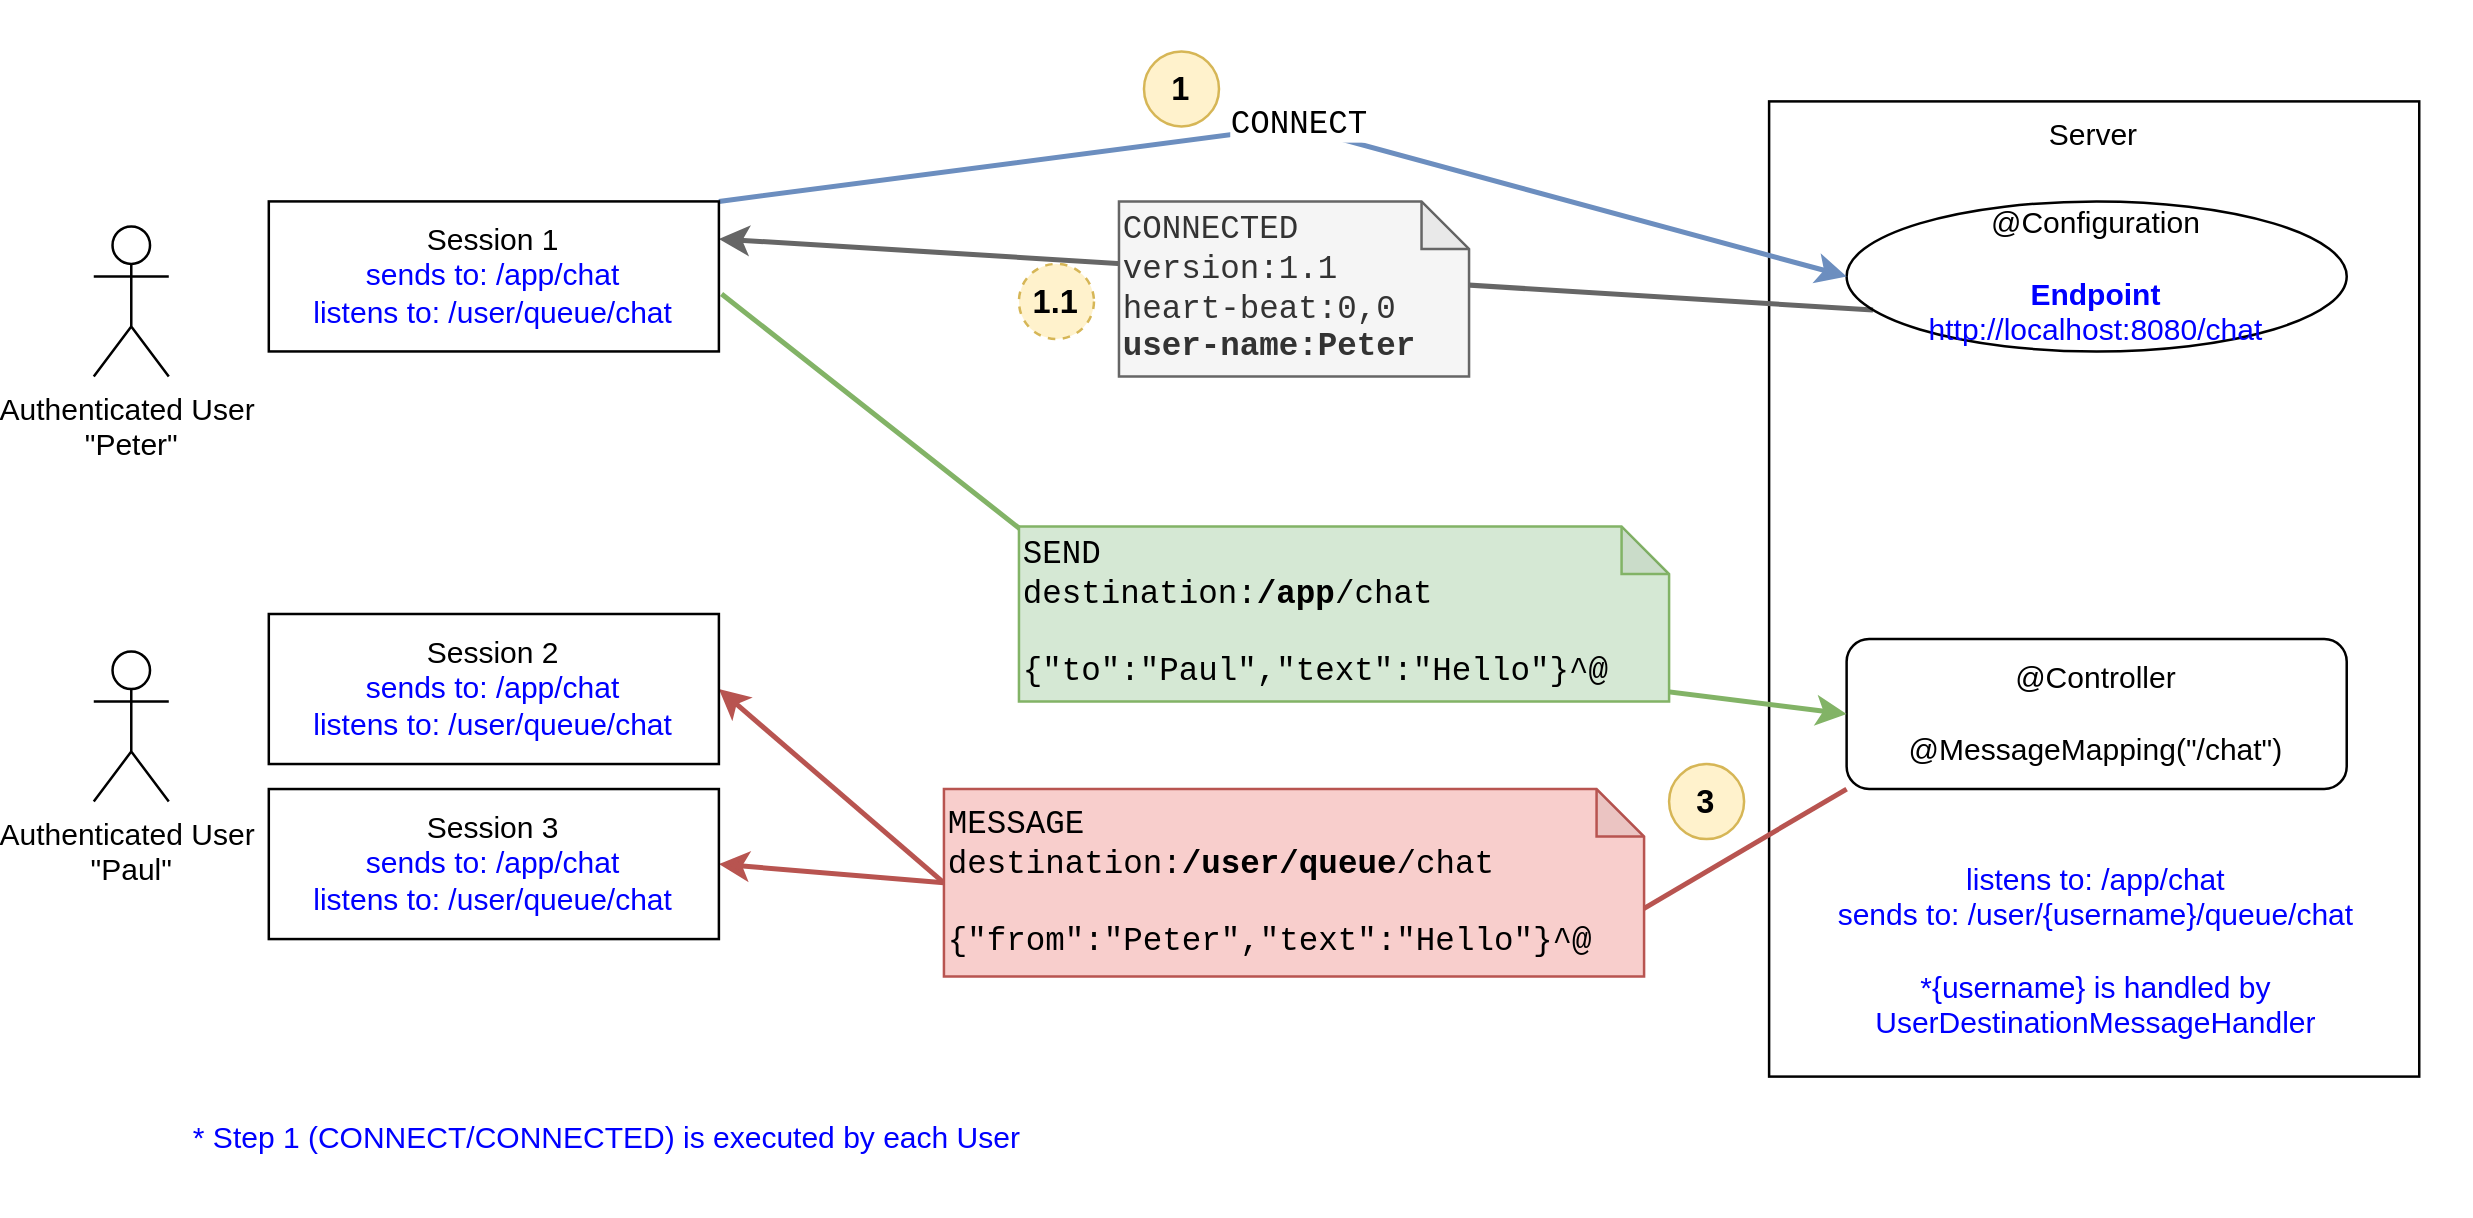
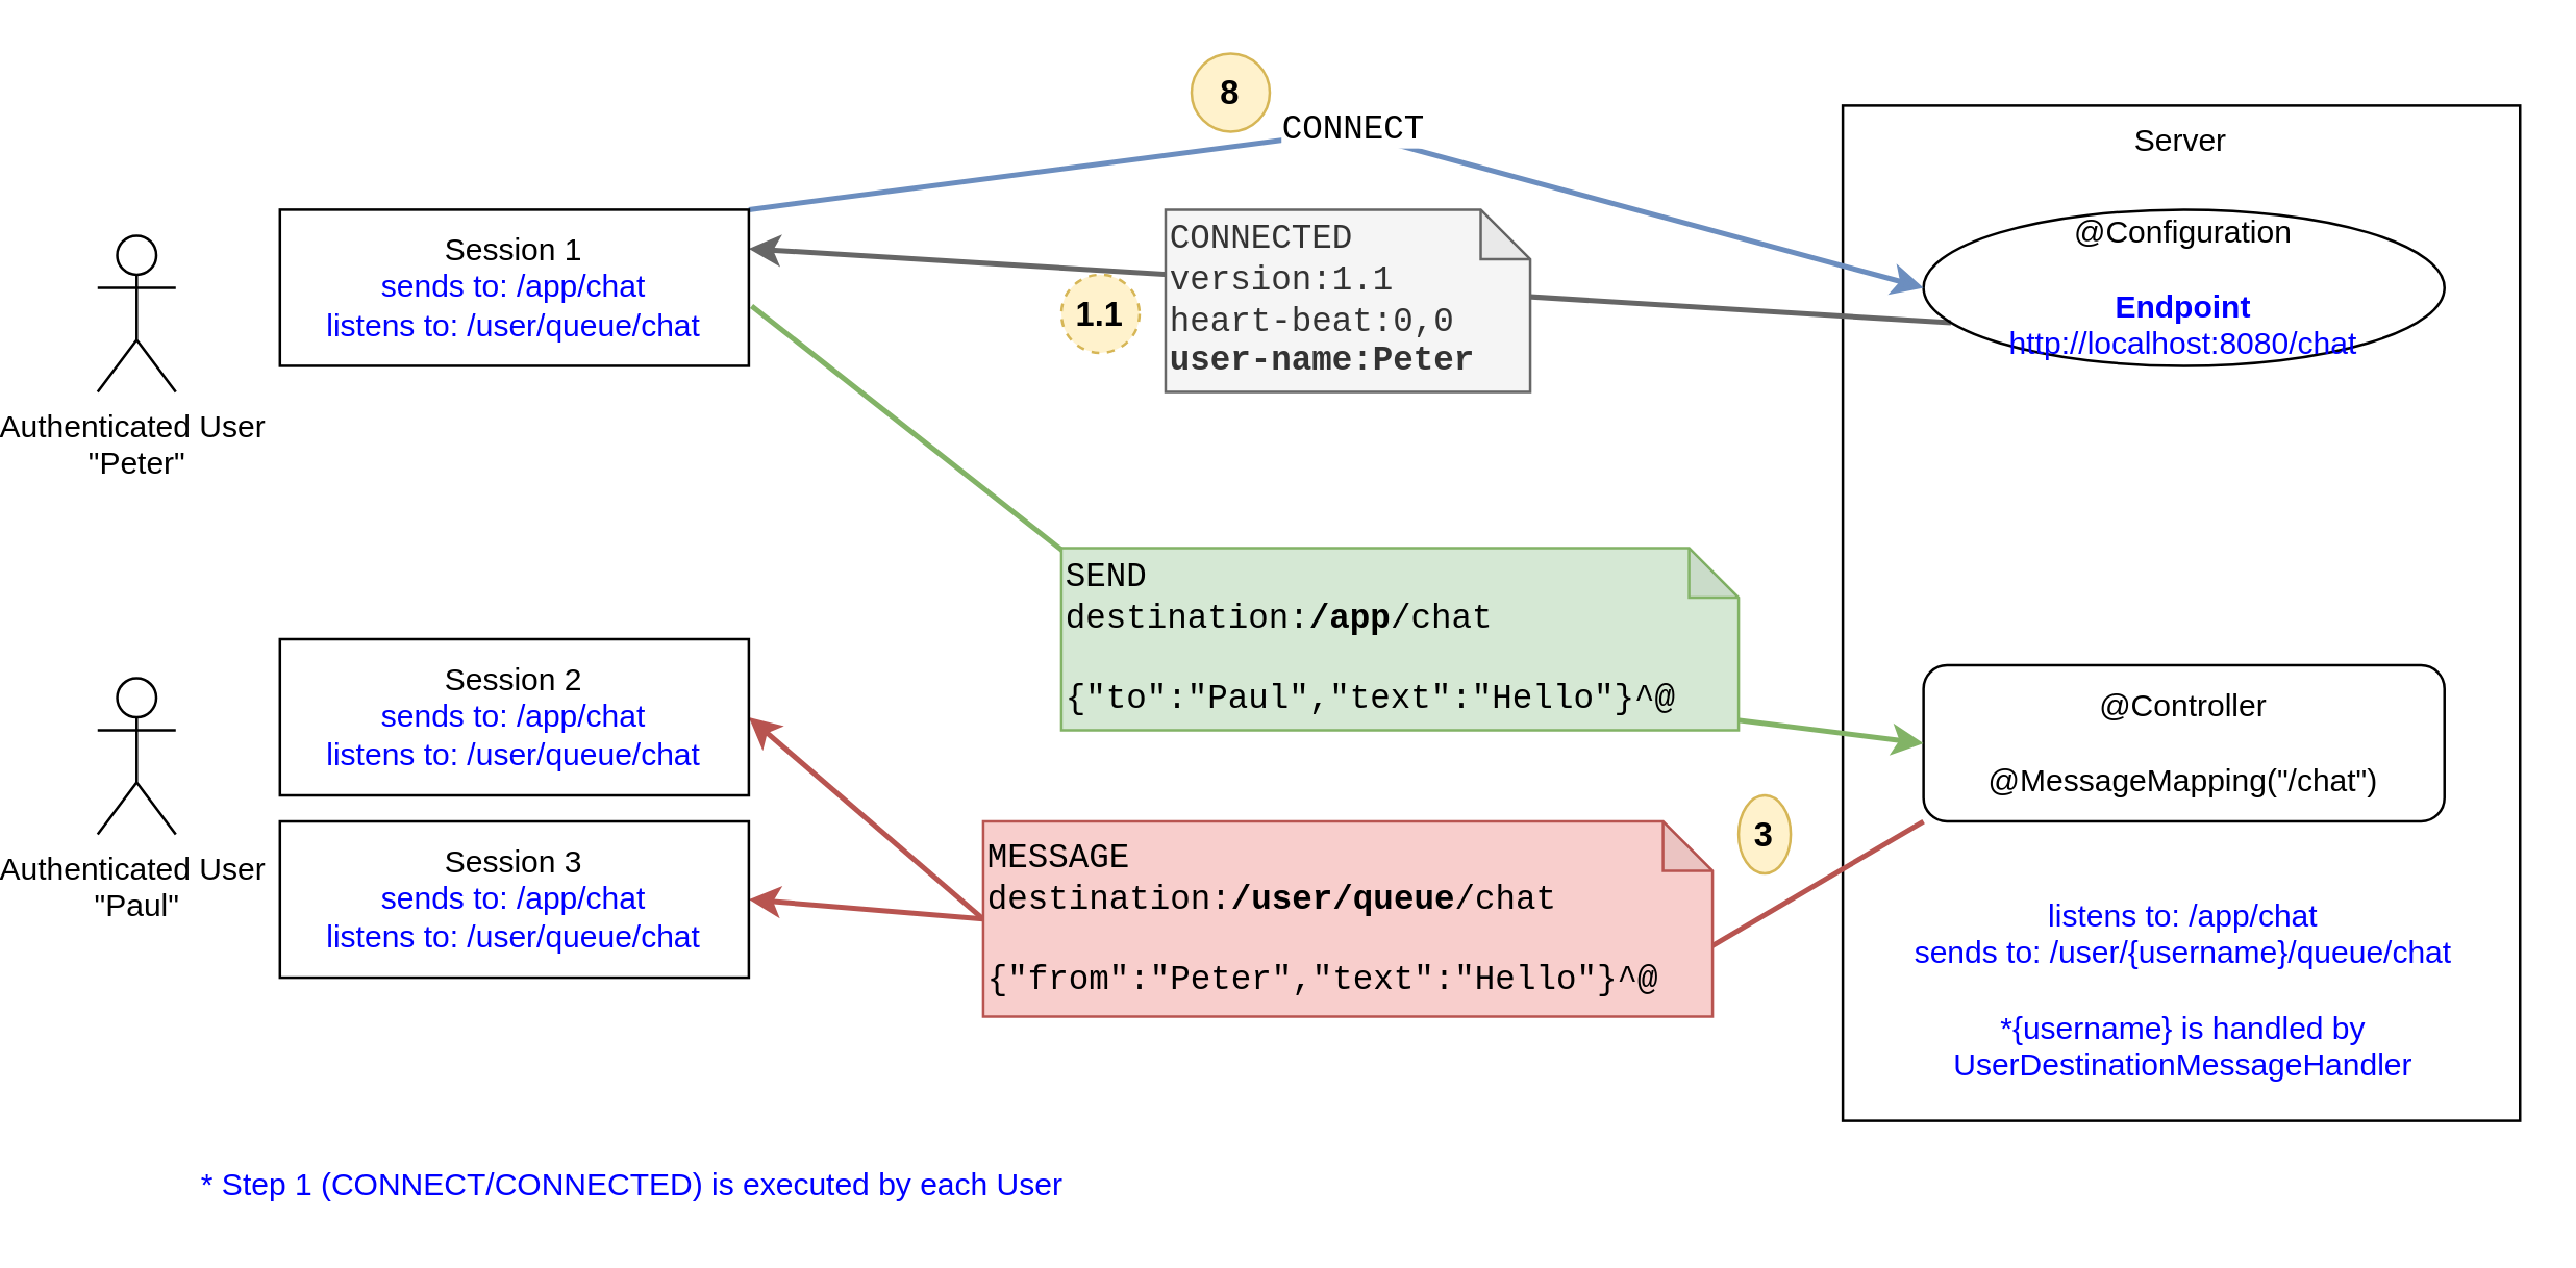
- <mxCell id="10" value="1" style="ellipse;whiteSpace=wrap;html=1;aspect=fixed;fontSize=13;fontStyle=1;fillColor=#fff2cc;strokeColor=#d6b656;" vertex="1" parent="1"><mxGeometry x="440" y="20" width="30" height="30" as="geometry" /></mxCell>
+ <mxCell id="10" value="8" style="ellipse;whiteSpace=wrap;html=1;aspect=fixed;fontSize=13;fontStyle=1;fillColor=#fff2cc;strokeColor=#d6b656;" vertex="1" parent="1"><mxGeometry x="440" y="20" width="30" height="30" as="geometry" /></mxCell>
- <mxCell id="11" value="3" style="ellipse;whiteSpace=wrap;html=1;aspect=fixed;fontSize=13;fontStyle=1;fillColor=#fff2cc;strokeColor=#d6b656;" vertex="1" parent="1"><mxGeometry x="650" y="305" width="30" height="30" as="geometry" /></mxCell>
+ <mxCell id="11" value="3" style="ellipse;whiteSpace=wrap;html=1;aspect=fixed;fontSize=13;fontStyle=1;fillColor=#fff2cc;strokeColor=#d6b656;" vertex="1" parent="1"><mxGeometry x="650" y="305" width="20" height="30" as="geometry" /></mxCell>
